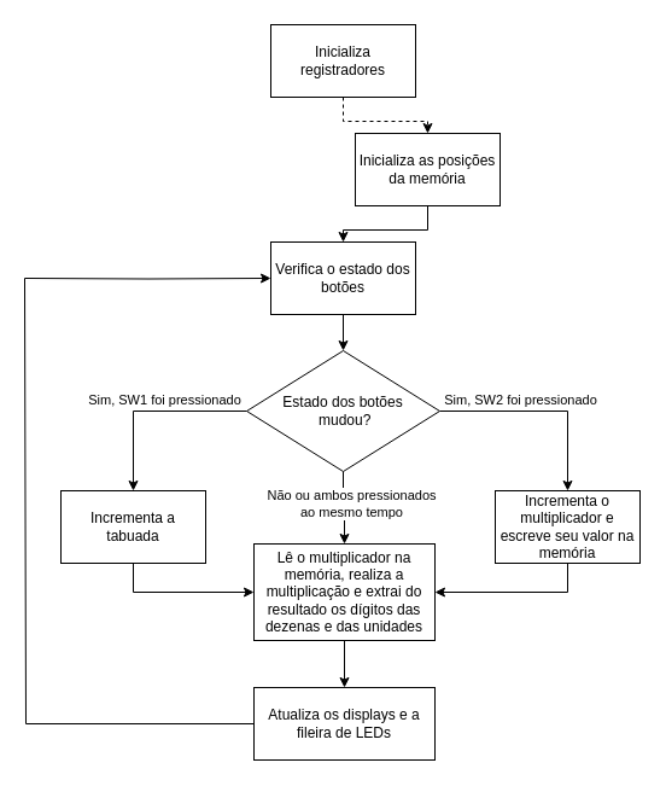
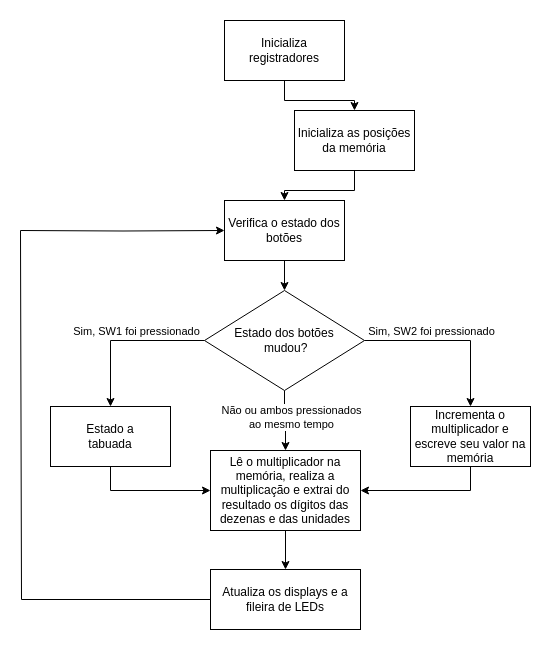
- <mxCell id="2" value="" style="edgeStyle=orthogonalEdgeStyle;rounded=0;orthogonalLoop=1;jettySize=auto;html=1;dashed=1;" parent="1" source="3" target="5" edge="1"><mxGeometry relative="1" as="geometry" /></mxCell>
+ <mxCell id="2" value="" style="edgeStyle=orthogonalEdgeStyle;rounded=0;orthogonalLoop=1;jettySize=auto;html=1;" parent="1" source="3" target="5" edge="1"><mxGeometry relative="1" as="geometry" /></mxCell>
- <mxCell id="21" value="Incrementa a &lt;br&gt;tabuada" style="whiteSpace=wrap;html=1;" parent="1" vertex="1"><mxGeometry x="50" y="406" width="120" height="60" as="geometry" /></mxCell>
+ <mxCell id="21" value="Estado a &lt;br&gt;tabuada" style="whiteSpace=wrap;html=1;" parent="1" vertex="1"><mxGeometry x="50" y="406" width="120" height="60" as="geometry" /></mxCell>
